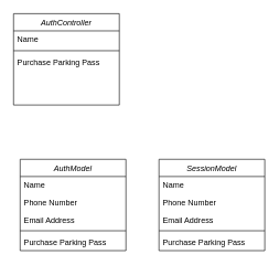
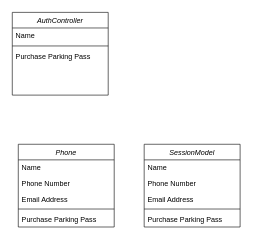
- <mxCell id="6" value="AuthModel" style="swimlane;fontStyle=2;align=center;verticalAlign=top;childLayout=stackLayout;horizontal=1;startSize=26;horizontalStack=0;resizeParent=1;resizeLast=0;collapsible=1;marginBottom=0;rounded=0;shadow=0;strokeWidth=1;" vertex="1" parent="1"><mxGeometry x="30" y="240" width="160" height="138" as="geometry"><mxRectangle x="230" y="140" width="160" height="26" as="alternateBounds" /></mxGeometry></mxCell>
+ <mxCell id="6" value="Phone" style="swimlane;fontStyle=2;align=center;verticalAlign=top;childLayout=stackLayout;horizontal=1;startSize=26;horizontalStack=0;resizeParent=1;resizeLast=0;collapsible=1;marginBottom=0;rounded=0;shadow=0;strokeWidth=1;" vertex="1" parent="1"><mxGeometry x="30" y="240" width="160" height="138" as="geometry"><mxRectangle x="230" y="140" width="160" height="26" as="alternateBounds" /></mxGeometry></mxCell>
